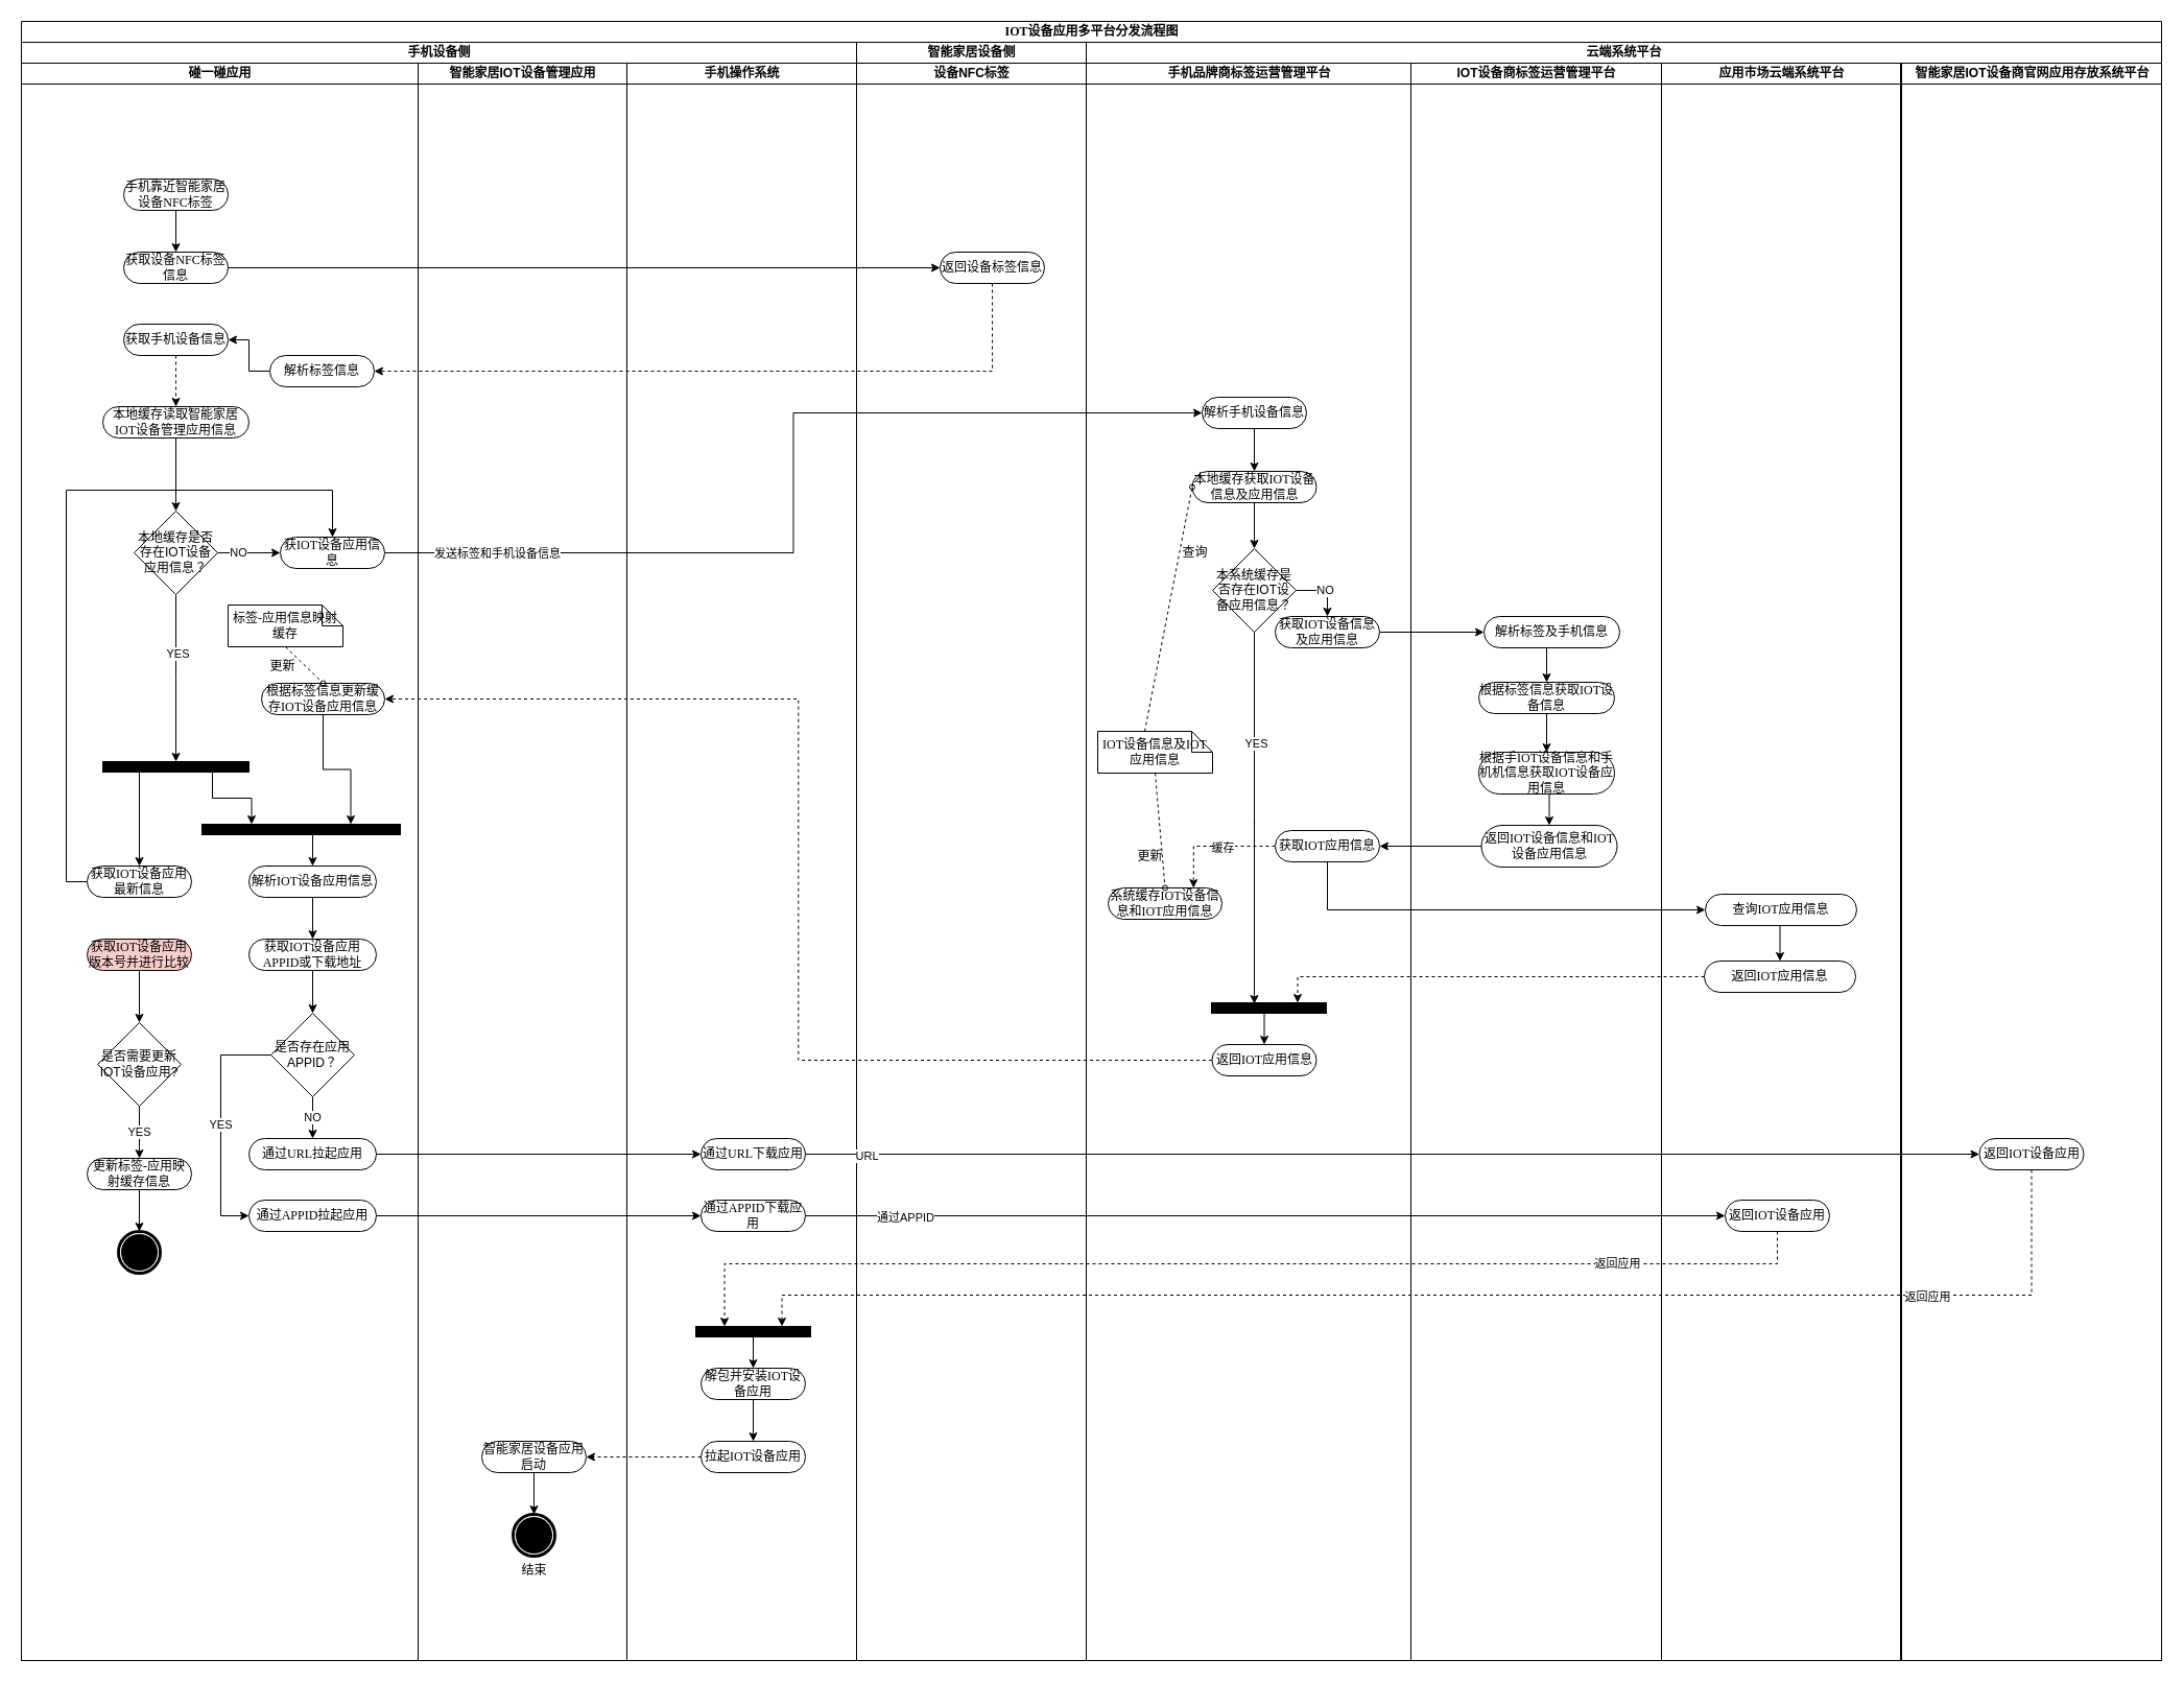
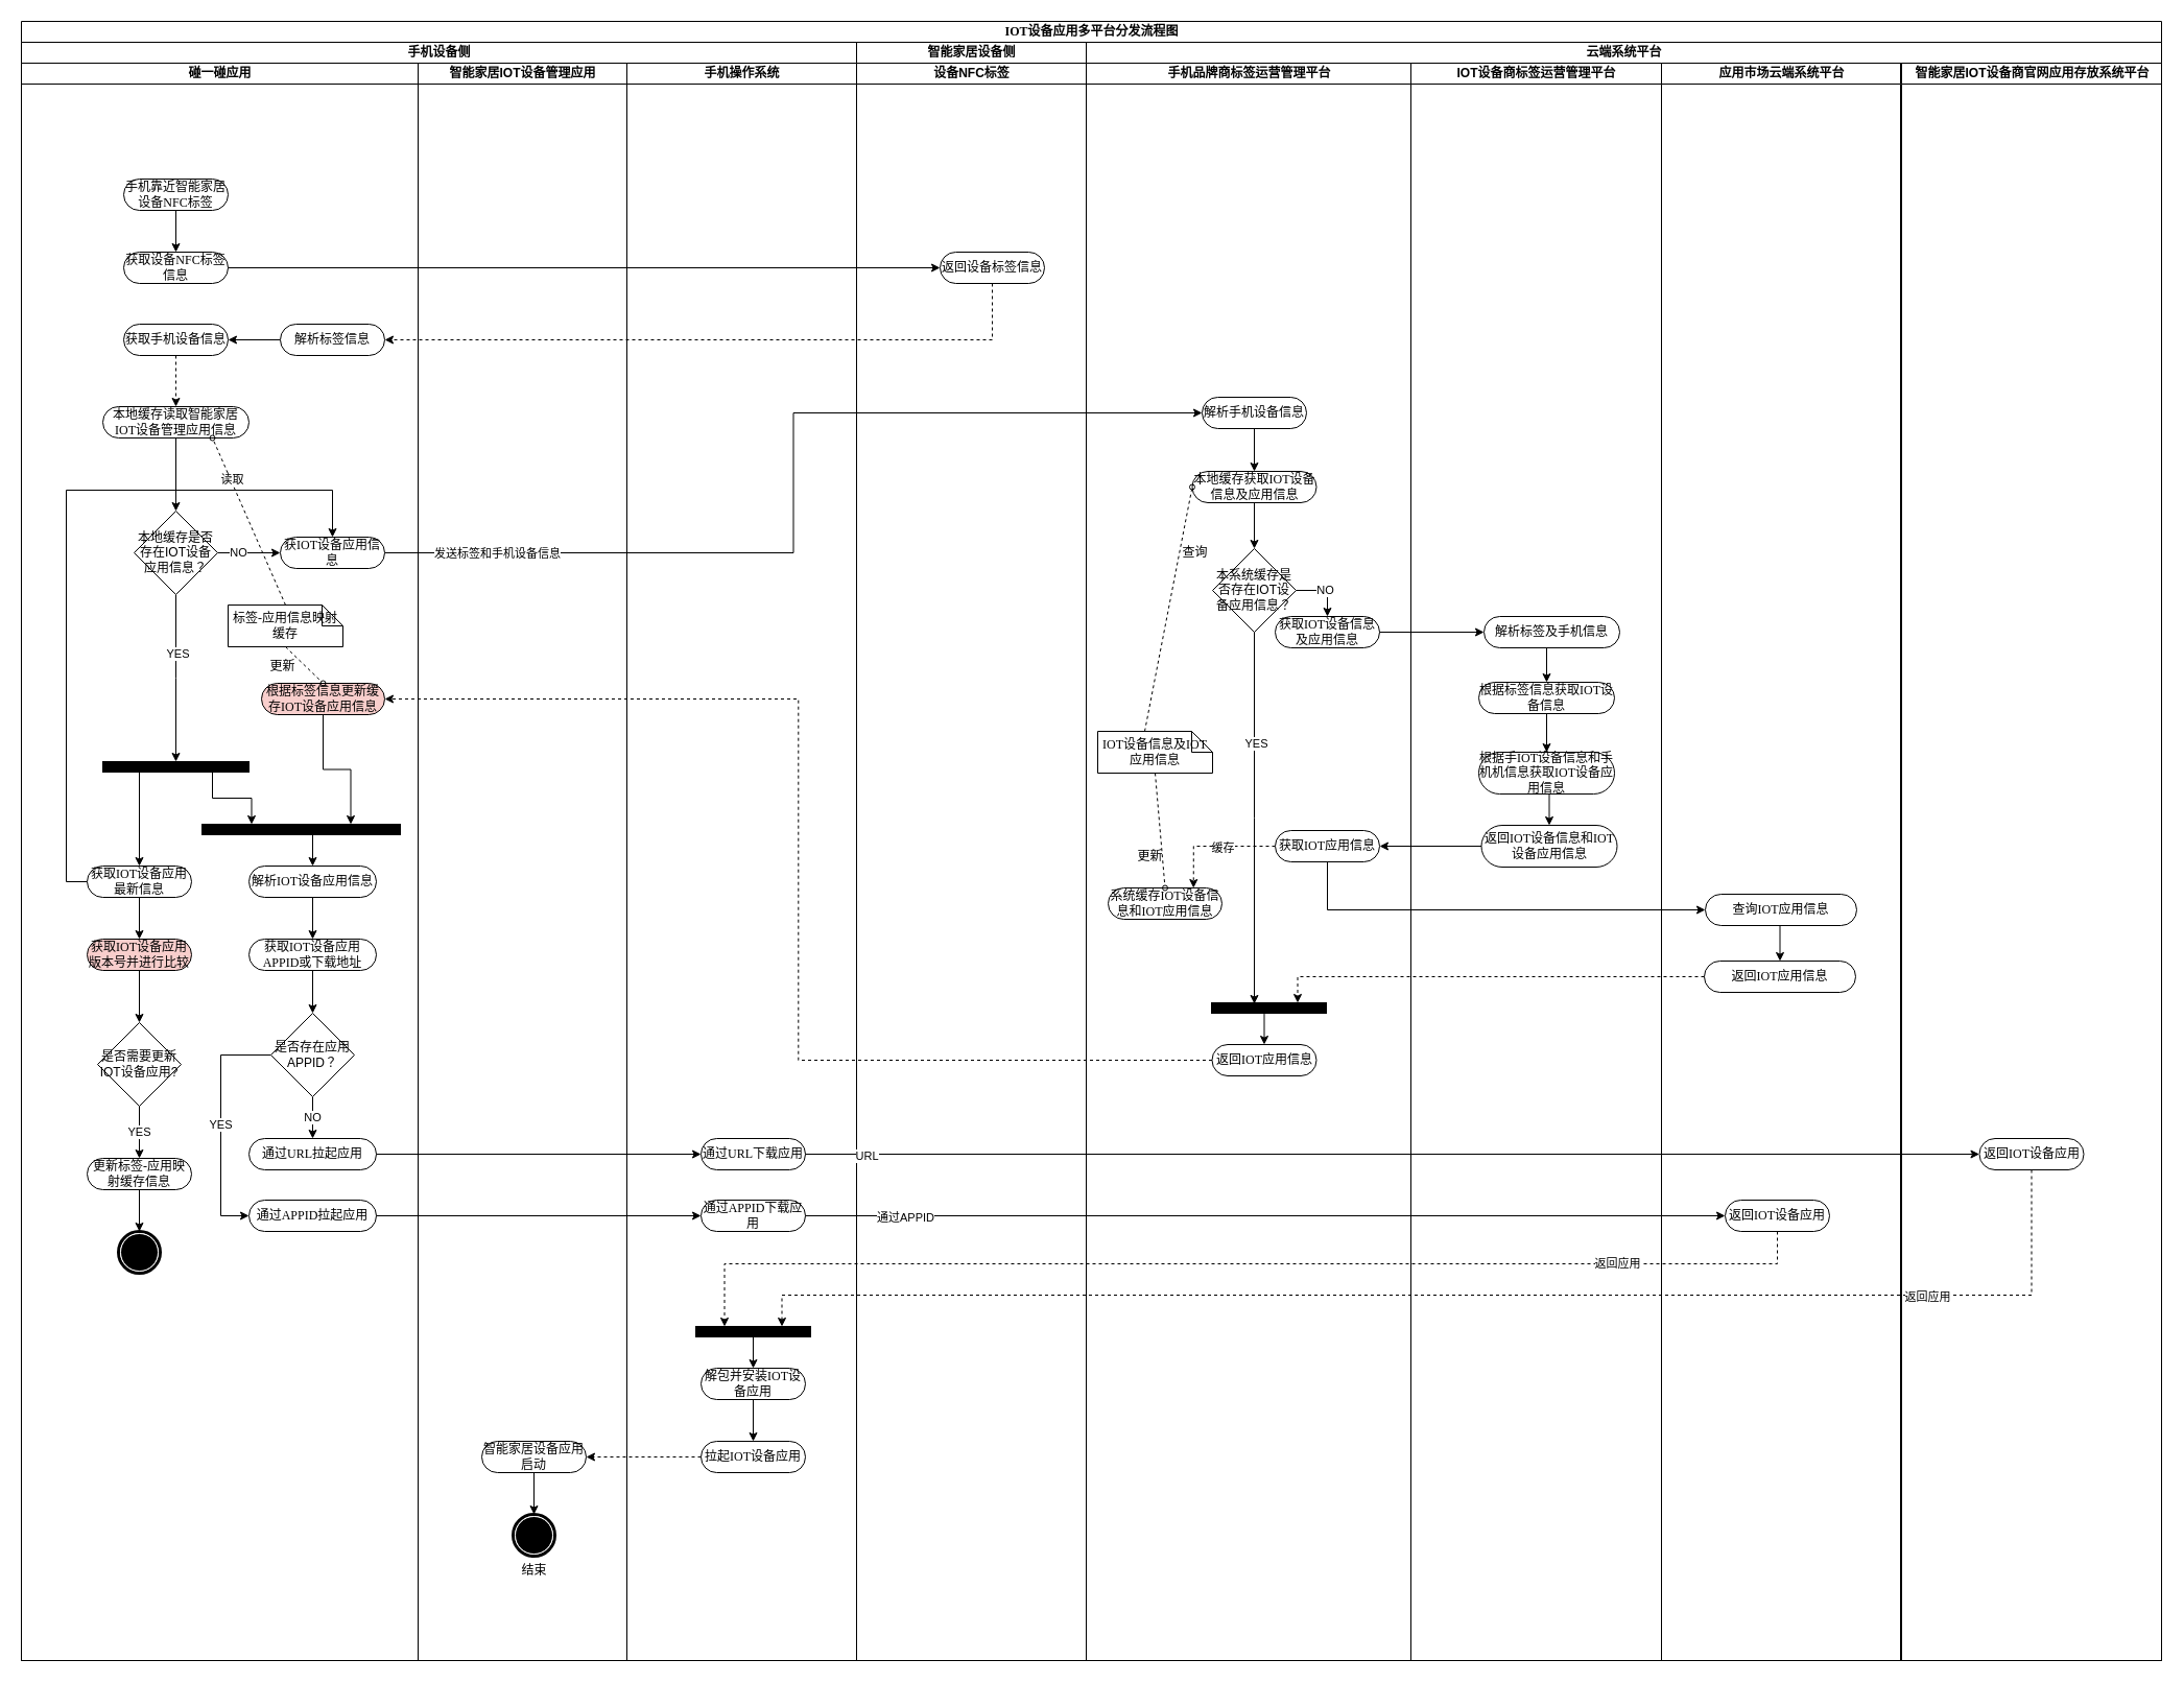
- <mxCell id="71" value="解析标签信息" style="rounded=1;whiteSpace=wrap;html=1;shadow=0;comic=0;labelBackgroundColor=none;strokeWidth=1;fontFamily=Verdana;fontSize=12;align=center;arcSize=50;" parent="27" vertex="1"><mxGeometry x="238" y="280" width="100" height="30" as="geometry" /></mxCell>
+ <mxCell id="71" value="解析标签信息" style="rounded=1;whiteSpace=wrap;html=1;shadow=0;comic=0;labelBackgroundColor=none;strokeWidth=1;fontFamily=Verdana;fontSize=12;align=center;arcSize=50;" parent="27" vertex="1"><mxGeometry x="248" y="250" width="100" height="30" as="geometry" /></mxCell>
+ <mxCell id="65" value="" style="edgeStyle=none;rounded=0;html=1;dashed=1;labelBackgroundColor=none;startArrow=none;startFill=0;startSize=5;endArrow=oval;endFill=0;endSize=5;jettySize=auto;orthogonalLoop=1;strokeWidth=1;fontFamily=Verdana;fontSize=12;entryX=0.75;entryY=1;entryDx=0;entryDy=0;exitX=0.5;exitY=0;exitDx=0;exitDy=0;exitPerimeter=0;" parent="27" source="56" target="42" edge="1"><mxGeometry x="0.525" y="4" relative="1" as="geometry"><mxPoint x="258" y="589" as="sourcePoint" /><mxPoint x="318" y="674" as="targetPoint" /><mxPoint x="-1" as="offset" /></mxGeometry></mxCell>
+ <mxCell id="66" value="读取" style="edgeLabel;html=1;align=center;verticalAlign=middle;resizable=0;points=[];" parent="65" vertex="1" connectable="0"><mxGeometry x="0.505" y="-1" relative="1" as="geometry"><mxPoint as="offset" /></mxGeometry></mxCell>
- <mxCell id="63" value="根据标签信息更新缓存IOT设备应用信息" style="rounded=1;whiteSpace=wrap;html=1;shadow=0;comic=0;labelBackgroundColor=none;strokeWidth=1;fontFamily=Verdana;fontSize=12;align=center;arcSize=50;" parent="27" vertex="1"><mxGeometry x="230" y="594" width="118" height="30" as="geometry" /></mxCell>
+ <mxCell id="63" value="根据标签信息更新缓存IOT设备应用信息" style="rounded=1;whiteSpace=wrap;html=1;shadow=0;comic=0;labelBackgroundColor=none;strokeWidth=1;fontFamily=Verdana;fontSize=12;align=center;arcSize=50;fillColor=#f8cecc;" parent="27" vertex="1"><mxGeometry x="230" y="594" width="118" height="30" as="geometry" /></mxCell>
+ <mxCell id="30" style="edgeStyle=orthogonalEdgeStyle;rounded=0;orthogonalLoop=1;jettySize=auto;html=1;exitX=0.5;exitY=1;exitDx=0;exitDy=0;entryX=0.5;entryY=0;entryDx=0;entryDy=0;" parent="27" source="31" target="33" edge="1"><mxGeometry relative="1" as="geometry" /></mxCell>
